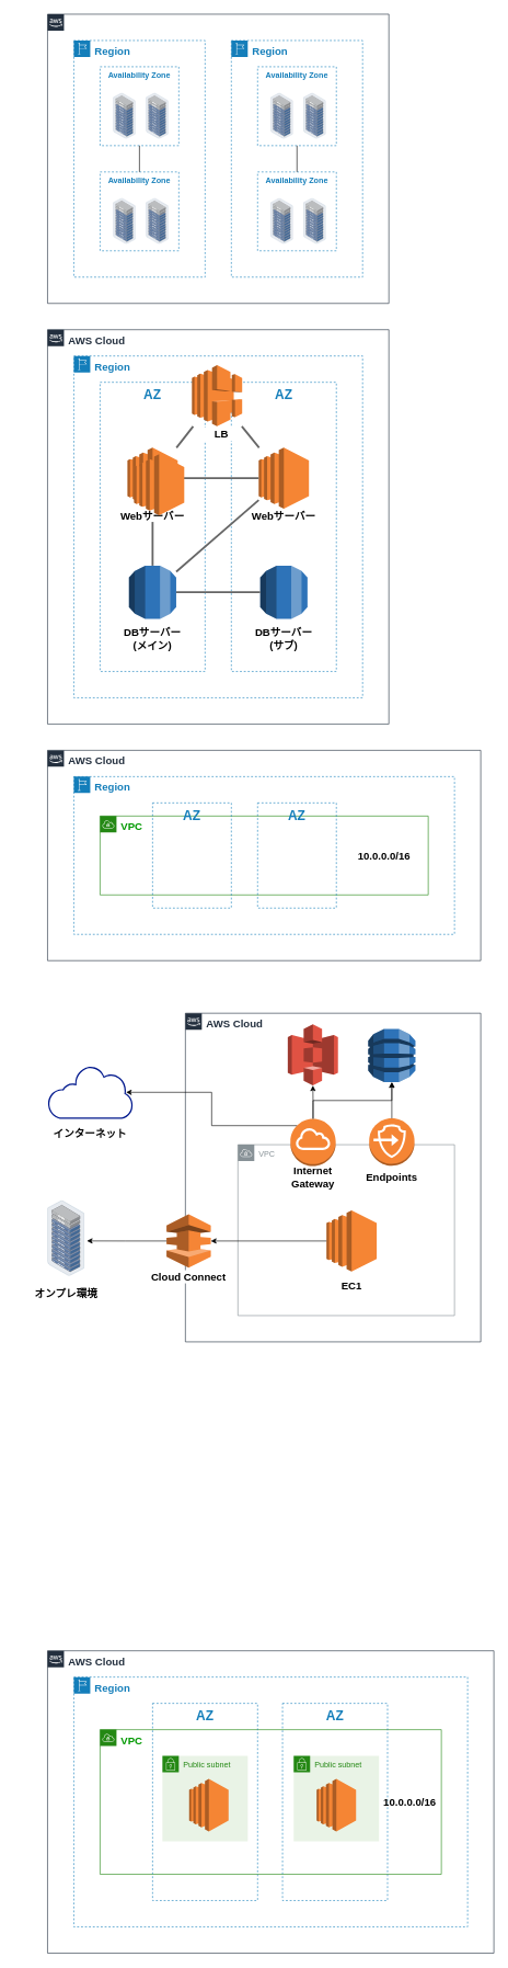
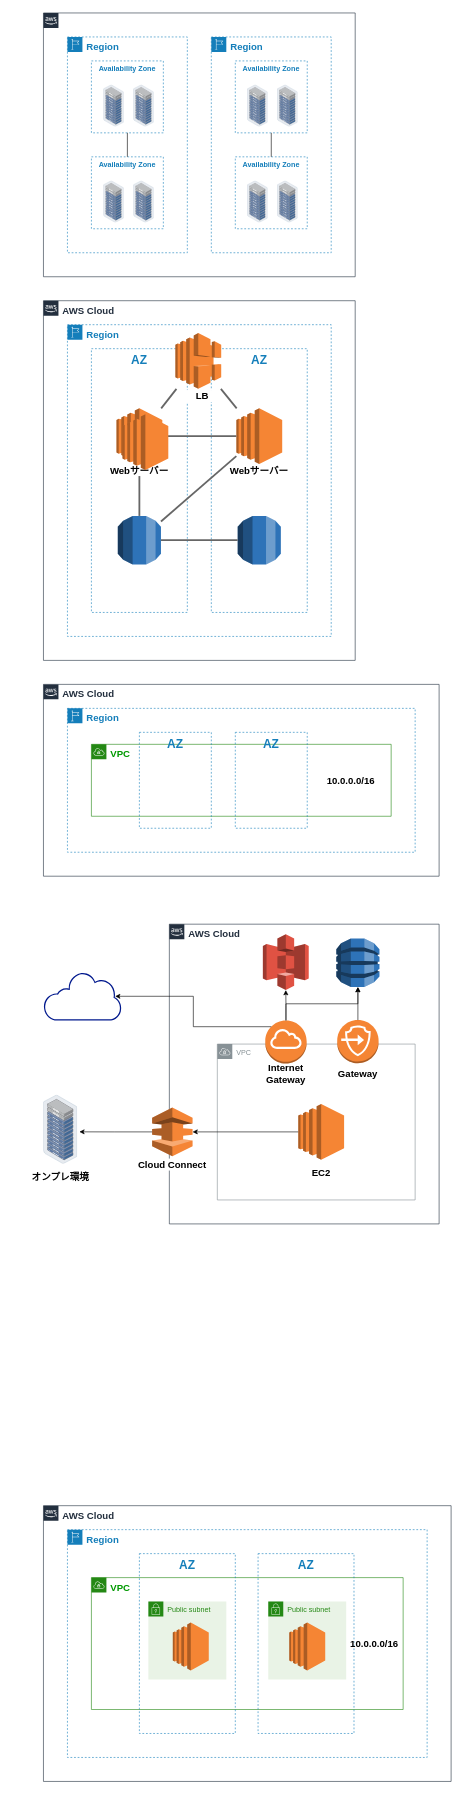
- <mxCell id="22" value="DBサーバー&lt;br style=&quot;font-size: 16px&quot;&gt;(メイン)" style="text;html=1;strokeColor=none;align=center;verticalAlign=middle;whiteSpace=wrap;rounded=0;fontSize=16;fontStyle=1;fillColor=#ffffff;" parent="1" vertex="1"><mxGeometry x="167" y="960" width="130" height="20" as="geometry" /></mxCell>
- <mxCell id="34" value="DBサーバー&lt;br style=&quot;font-size: 16px&quot;&gt;(サブ)" style="text;html=1;strokeColor=none;align=center;verticalAlign=middle;whiteSpace=wrap;rounded=0;fontSize=16;fontStyle=1;fillColor=#ffffff;" parent="1" vertex="1"><mxGeometry x="367" y="960" width="130" height="20" as="geometry" /></mxCell>
- <mxCell id="60" value="インターネット" style="text;html=1;strokeColor=none;align=center;verticalAlign=middle;whiteSpace=wrap;rounded=0;fontSize=16;fontStyle=1;fillColor=#ffffff;" parent="58" vertex="1"><mxGeometry y="91.6" width="130" height="20" as="geometry" /></mxCell>
- <mxCell id="61" value="Endpoints" style="text;html=1;strokeColor=none;align=center;verticalAlign=middle;whiteSpace=wrap;rounded=0;fontSize=16;fontStyle=1;fillColor=#ffffff;" parent="1" vertex="1"><mxGeometry x="516.25" y="1780" width="160.5" height="20" as="geometry" /></mxCell>
+ <mxCell id="61" value="Gateway" style="text;html=1;strokeColor=none;align=center;verticalAlign=middle;whiteSpace=wrap;rounded=0;fontSize=16;fontStyle=1;fillColor=#ffffff;" parent="1" vertex="1"><mxGeometry x="516.25" y="1780" width="160.5" height="20" as="geometry" /></mxCell>
- <mxCell id="78" value="EC1" style="text;html=1;strokeColor=none;align=center;verticalAlign=middle;whiteSpace=wrap;rounded=0;fontSize=16;fontStyle=1;fillColor=#ffffff;" vertex="1" parent="1"><mxGeometry x="455" y="1945" width="160.5" height="20" as="geometry" /></mxCell>
+ <mxCell id="78" value="EC2" style="text;html=1;strokeColor=none;align=center;verticalAlign=middle;whiteSpace=wrap;rounded=0;fontSize=16;fontStyle=1;fillColor=#ffffff;" vertex="1" parent="1"><mxGeometry x="455" y="1945" width="160.5" height="20" as="geometry" /></mxCell>
- <mxCell id="81" value="オンプレ環境" style="text;html=1;strokeColor=none;align=center;verticalAlign=middle;whiteSpace=wrap;rounded=0;fontSize=16;fontStyle=1;fillColor=#ffffff;" vertex="1" parent="1"><mxGeometry x="20.12" y="1951" width="160.5" height="30" as="geometry" /></mxCell>
+ <mxCell id="81" value="オンプレ環境" style="text;html=1;strokeColor=none;align=center;verticalAlign=middle;whiteSpace=wrap;rounded=0;fontSize=16;fontStyle=1;fillColor=#ffffff;" vertex="1" parent="1"><mxGeometry x="20.12" y="1951" width="160.5" height="20" as="geometry" /></mxCell>
